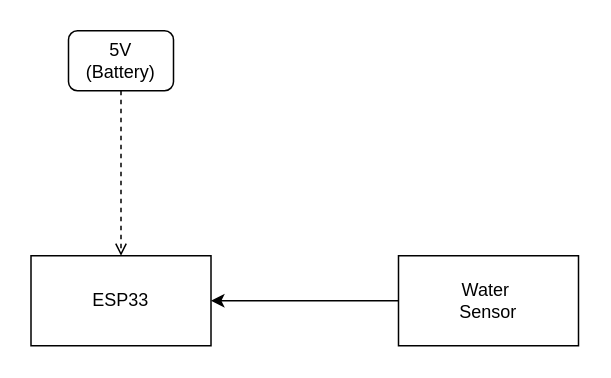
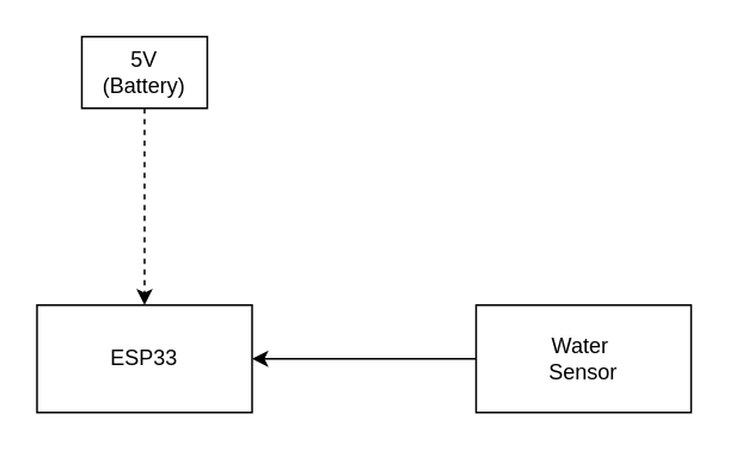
- <mxCell id="2" value="5V&lt;br&gt;(Battery)" style="whiteSpace=wrap;html=1;rounded=1;" vertex="1" parent="1"><mxGeometry x="45" y="20" width="70" height="40" as="geometry" /></mxCell>
+ <mxCell id="2" value="5V&lt;br&gt;(Battery)" style="rounded=0;whiteSpace=wrap;html=1;" vertex="1" parent="1"><mxGeometry x="45" y="20" width="70" height="40" as="geometry" /></mxCell>
- <mxCell id="6" value="" style="endArrow=open;html=1;exitX=0.5;exitY=1;exitDx=0;exitDy=0;entryX=0.5;entryY=0;entryDx=0;entryDy=0;dashed=1;" edge="1" parent="1" source="2" target="3"><mxGeometry width="50" height="50" relative="1" as="geometry"><mxPoint x="140" y="120" as="sourcePoint" /><mxPoint x="15" y="120" as="targetPoint" /></mxGeometry></mxCell>
+ <mxCell id="6" value="" style="endArrow=classic;html=1;exitX=0.5;exitY=1;exitDx=0;exitDy=0;entryX=0.5;entryY=0;entryDx=0;entryDy=0;dashed=1;" edge="1" parent="1" source="2" target="3"><mxGeometry width="50" height="50" relative="1" as="geometry"><mxPoint x="140" y="120" as="sourcePoint" /><mxPoint x="15" y="120" as="targetPoint" /></mxGeometry></mxCell>
